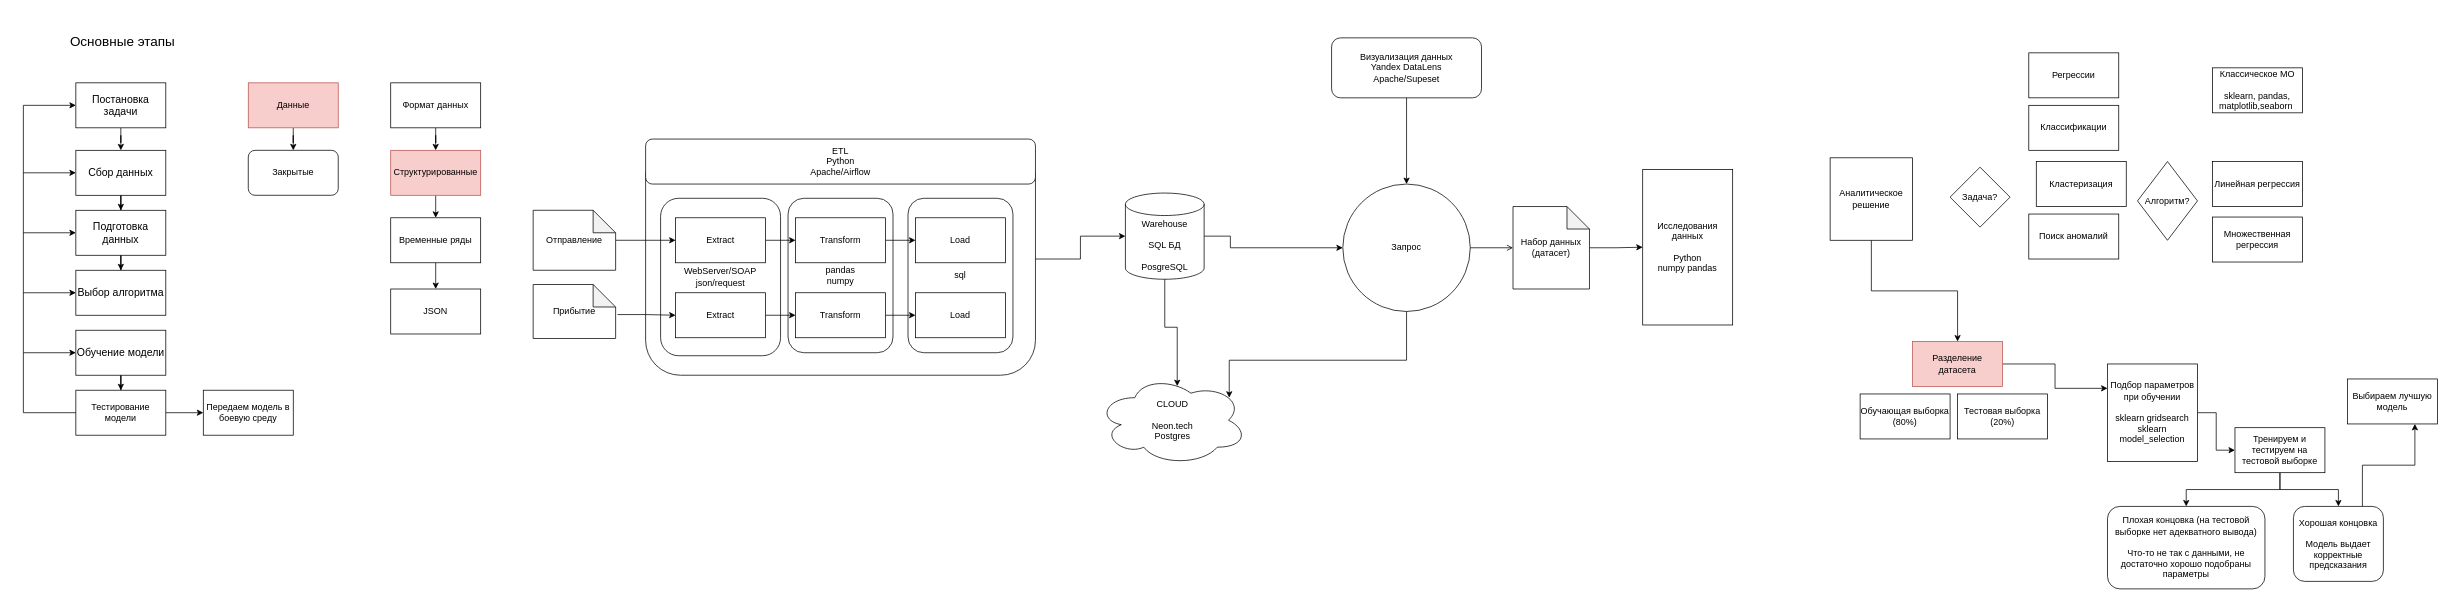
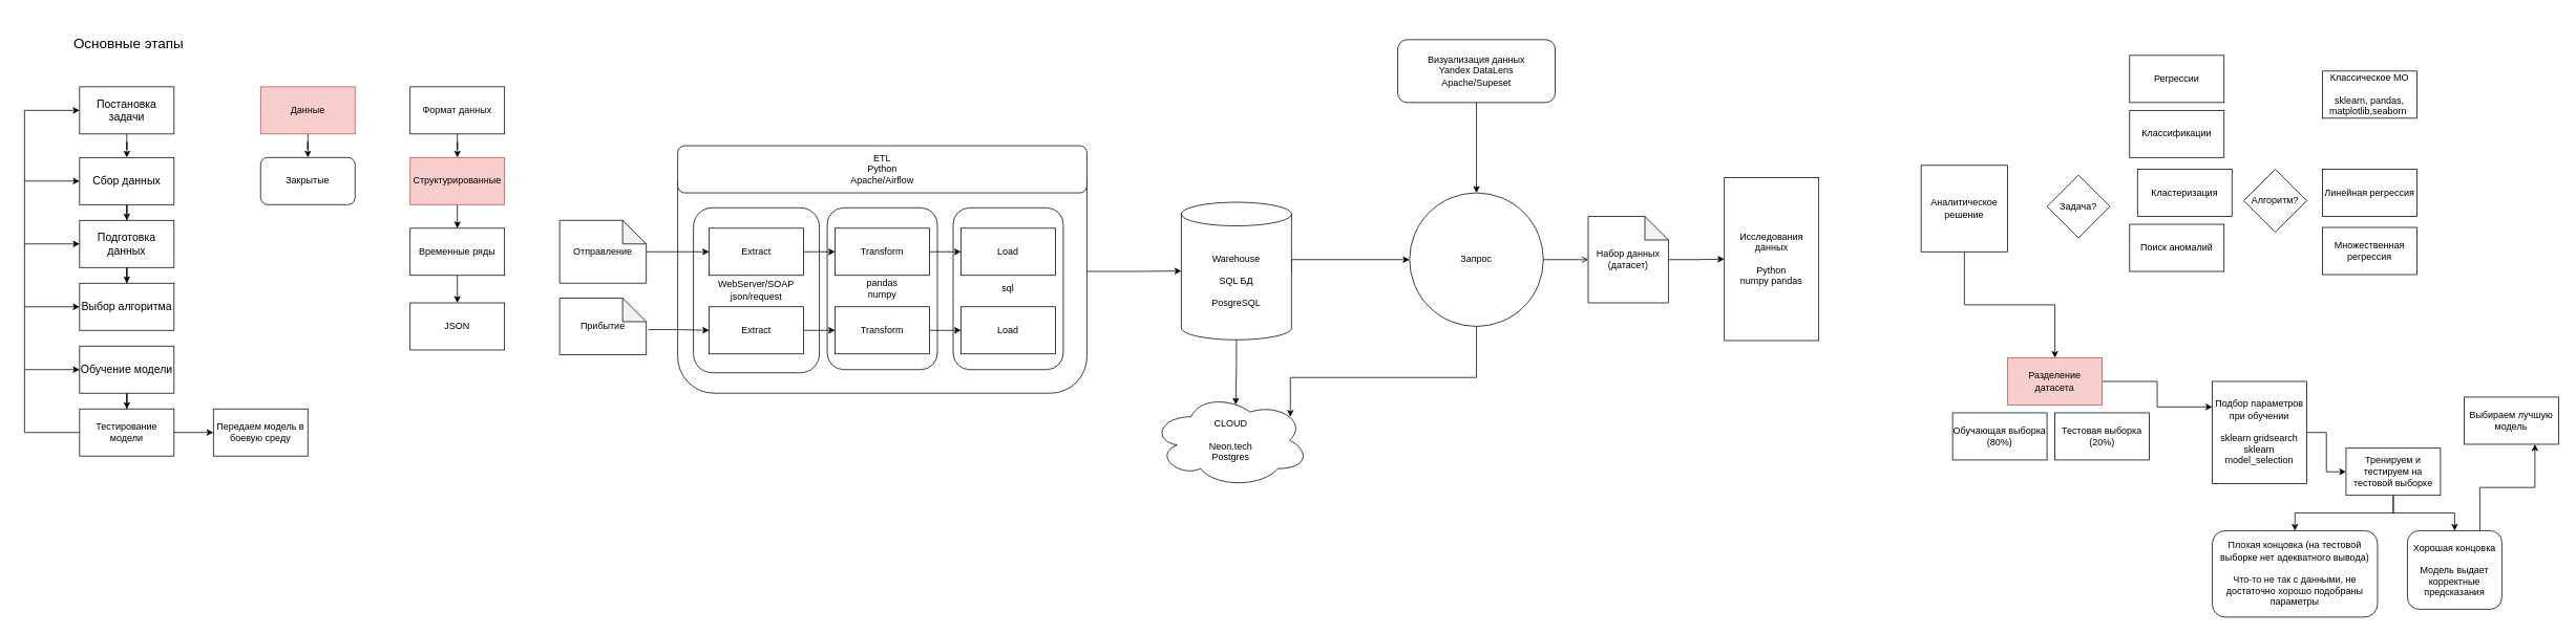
- <mxCell id="46" value="Алгоритм?" style="rhombus;whiteSpace=wrap;html=1;" parent="1" vertex="1"><mxGeometry x="2850" y="215" width="80" height="105" as="geometry" /></mxCell>
+ <mxCell id="46" value="Алгоритм?" style="rhombus;whiteSpace=wrap;html=1;" parent="1" vertex="1"><mxGeometry x="2850" y="215" width="80" height="80" as="geometry" /></mxCell>
- <mxCell id="32" value="&lt;div&gt;Warehouse&lt;/div&gt;&lt;div&gt;&lt;br&gt;&lt;/div&gt;SQL БД&lt;br&gt;&lt;br&gt;PosgreSQL" style="shape=cylinder3;whiteSpace=wrap;html=1;boundedLbl=1;backgroundOutline=1;size=15;" parent="1" vertex="1"><mxGeometry x="1500" y="257" width="105" height="115" as="geometry" /></mxCell>
+ <mxCell id="32" value="&lt;div&gt;Warehouse&lt;/div&gt;&lt;div&gt;&lt;br&gt;&lt;/div&gt;SQL БД&lt;br&gt;&lt;br&gt;PosgreSQL" style="shape=cylinder3;whiteSpace=wrap;html=1;boundedLbl=1;backgroundOutline=1;size=15;" parent="1" vertex="1"><mxGeometry x="1500" y="257" width="140" height="175" as="geometry" /></mxCell>
